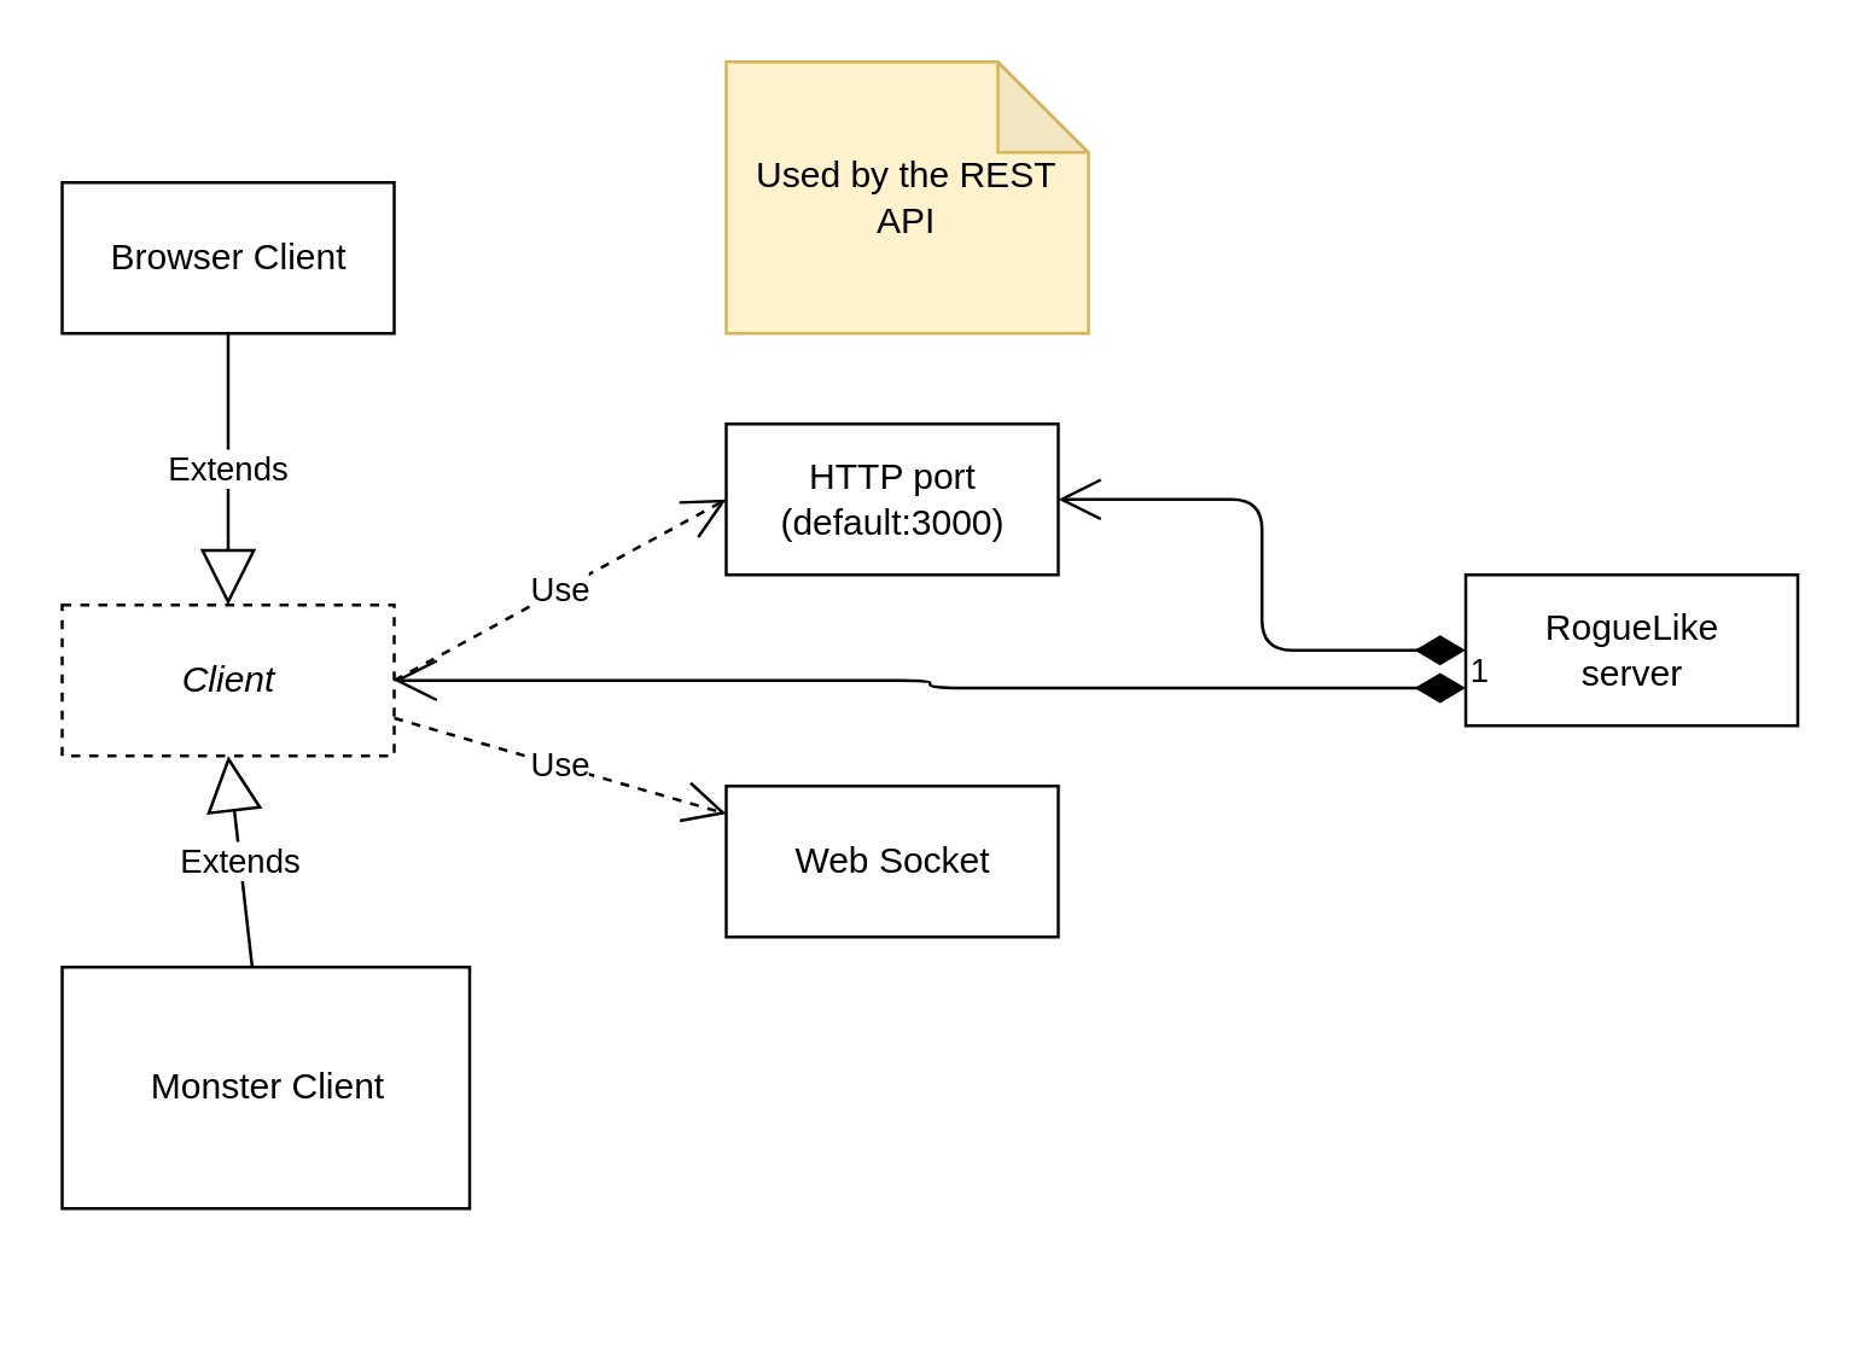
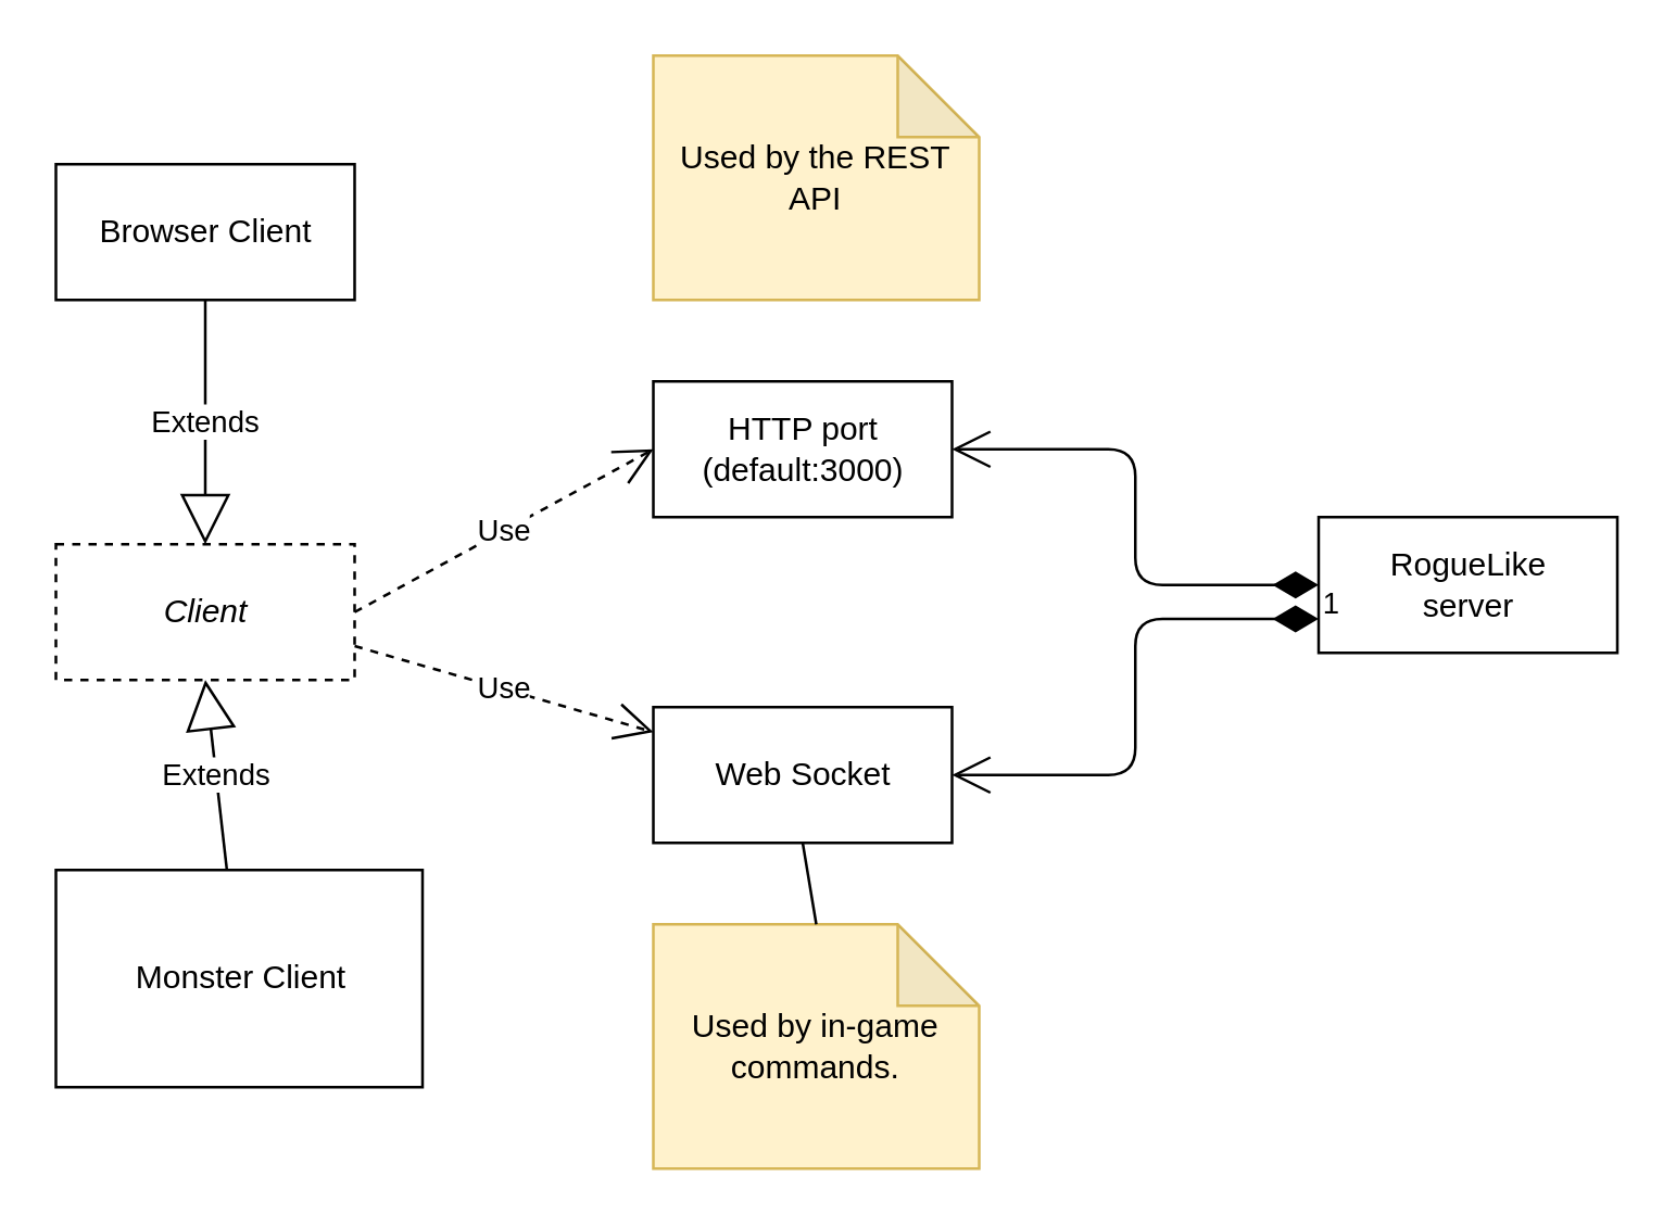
- <mxCell id="7" value="1" style="endArrow=open;html=1;endSize=12;startArrow=diamondThin;startSize=14;startFill=1;edgeStyle=orthogonalEdgeStyle;align=left;verticalAlign=bottom;exitX=0;exitY=0.75;exitDx=0;exitDy=0;" edge="1" parent="1" source="3" target="4"><mxGeometry x="-1" y="3" relative="1" as="geometry"><mxPoint x="410" y="260" as="sourcePoint" /><mxPoint x="240" y="220" as="targetPoint" /></mxGeometry></mxCell>
+ <mxCell id="7" value="1" style="endArrow=open;html=1;endSize=12;startArrow=diamondThin;startSize=14;startFill=1;edgeStyle=orthogonalEdgeStyle;align=left;verticalAlign=bottom;exitX=0;exitY=0.75;exitDx=0;exitDy=0;entryX=1;entryY=0.5;entryDx=0;entryDy=0;" edge="1" parent="1" source="3" target="5"><mxGeometry x="-1" y="3" relative="1" as="geometry"><mxPoint x="410" y="260" as="sourcePoint" /><mxPoint x="240" y="220" as="targetPoint" /></mxGeometry></mxCell>
+ <mxCell id="16" value="" style="endArrow=none;html=1;exitX=0.5;exitY=0;exitDx=0;exitDy=0;exitPerimeter=0;entryX=0.5;entryY=1;entryDx=0;entryDy=0;" edge="1" parent="1" source="15" target="5"><mxGeometry width="50" height="50" relative="1" as="geometry"><mxPoint x="130" y="290" as="sourcePoint" /><mxPoint x="180" y="240" as="targetPoint" /></mxGeometry></mxCell>
+ <mxCell id="15" value="Used by in-game commands." style="shape=note;whiteSpace=wrap;html=1;backgroundOutline=1;darkOpacity=0.05;fillColor=#fff2cc;strokeColor=#d6b656;" vertex="1" parent="1"><mxGeometry x="240" y="340" width="120" height="90" as="geometry" /></mxCell>
